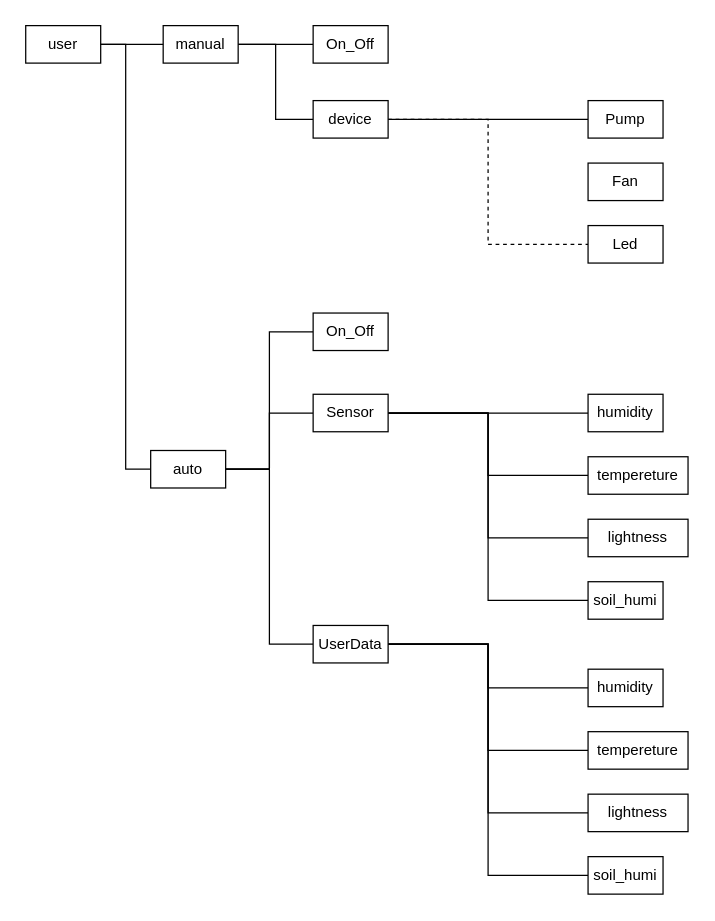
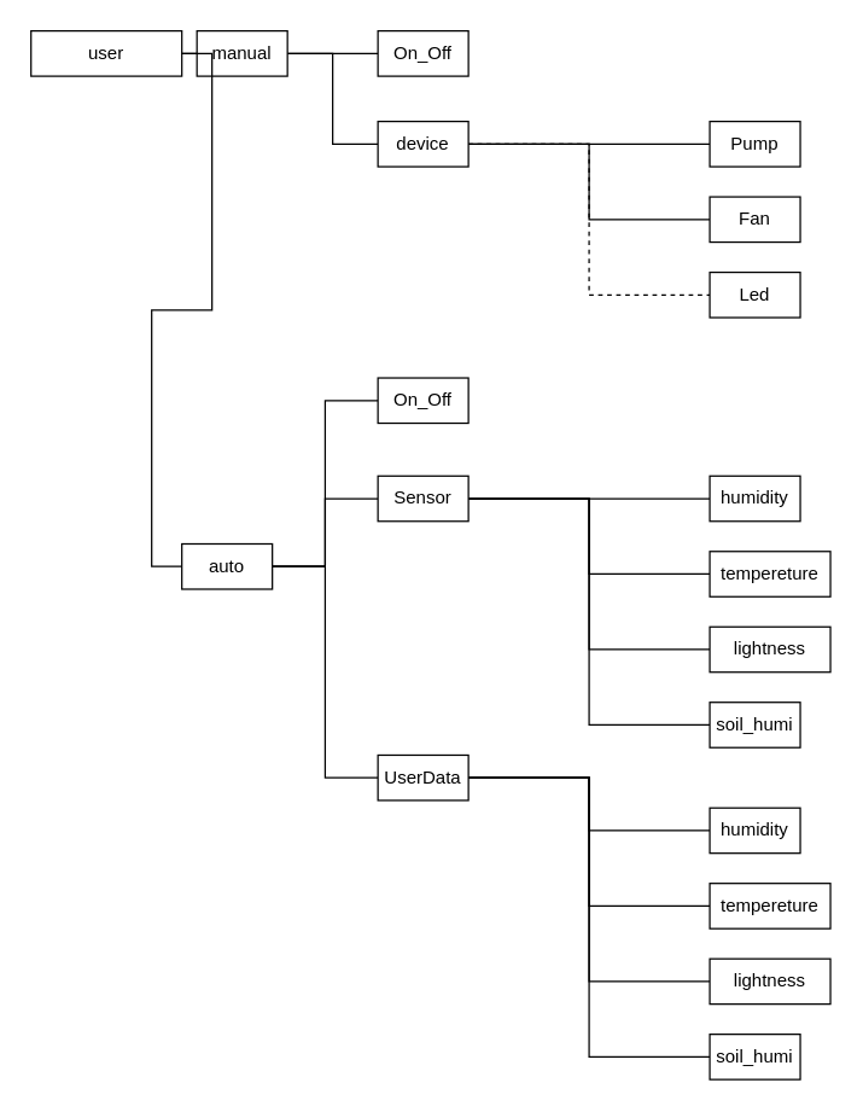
- <mxCell id="2" value="user" style="rounded=0;whiteSpace=wrap;html=1;" parent="1" vertex="1"><mxGeometry x="20" y="20" width="60" height="30" as="geometry" /></mxCell>
+ <mxCell id="2" value="user" style="rounded=0;whiteSpace=wrap;html=1;" parent="1" vertex="1"><mxGeometry x="20" y="20" width="100" height="30" as="geometry" /></mxCell>
+ <mxCell id="24" style="edgeStyle=orthogonalEdgeStyle;rounded=0;orthogonalLoop=1;jettySize=auto;html=1;exitX=1;exitY=0.5;exitDx=0;exitDy=0;entryX=0;entryY=0.5;entryDx=0;entryDy=0;endArrow=none;endFill=0;" parent="1" source="26" target="27" edge="1"><mxGeometry relative="1" as="geometry" /></mxCell>
